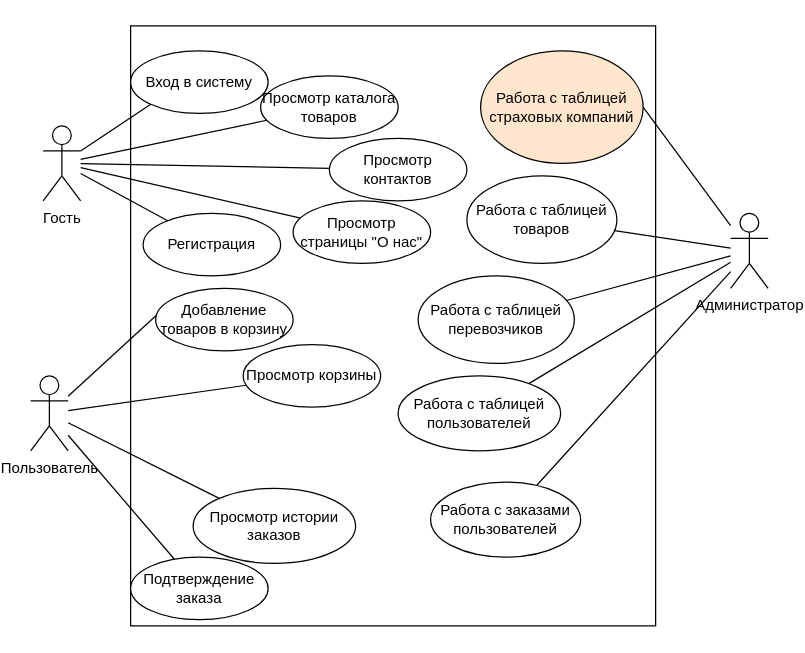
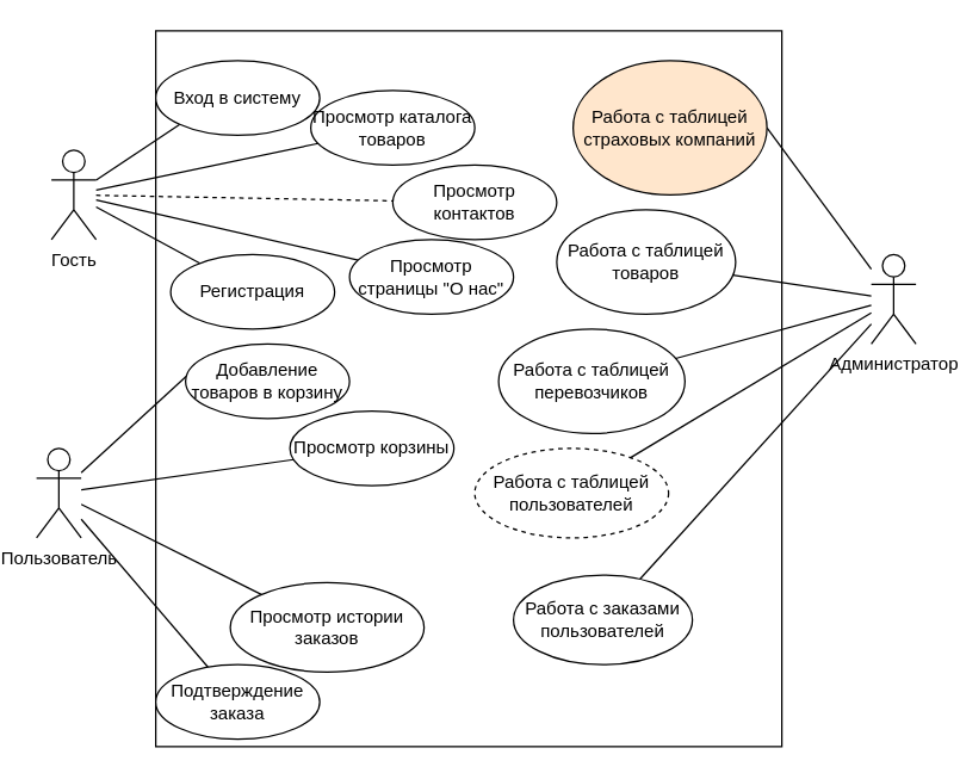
- <mxCell id="5" style="edgeStyle=none;rounded=0;orthogonalLoop=1;jettySize=auto;html=1;endArrow=none;endFill=0;" edge="1" parent="1" source="8" target="23"><mxGeometry relative="1" as="geometry" /></mxCell>
+ <mxCell id="5" style="edgeStyle=none;rounded=0;orthogonalLoop=1;jettySize=auto;html=1;endArrow=none;endFill=0;dashed=1;" edge="1" parent="1" source="8" target="23"><mxGeometry relative="1" as="geometry" /></mxCell>
- <mxCell id="32" value="Работа с таблицей пользователей" style="ellipse;whiteSpace=wrap;html=1;" vertex="1" parent="1"><mxGeometry x="314" y="300" width="130" height="60" as="geometry" /></mxCell>
+ <mxCell id="32" value="Работа с таблицей пользователей" style="ellipse;whiteSpace=wrap;html=1;dashed=1;" vertex="1" parent="1"><mxGeometry x="314" y="300" width="130" height="60" as="geometry" /></mxCell>
